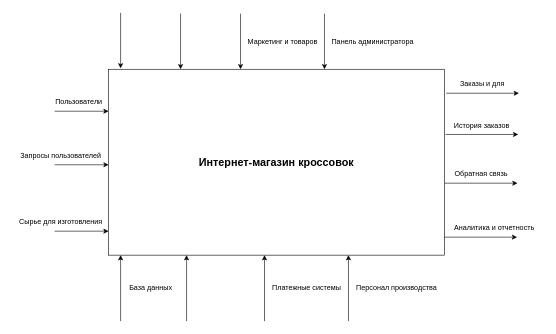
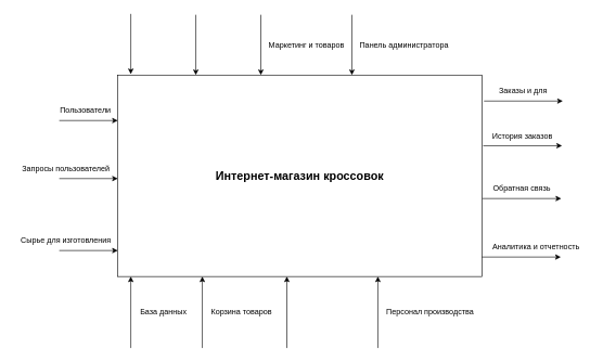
+ <mxCell id="26" value="Корзина товаров" style="text;html=1;align=center;verticalAlign=middle;resizable=0;points=[];autosize=1;strokeColor=none;fillColor=none;" vertex="1" parent="1"><mxGeometry x="310" y="465" width="120" height="30" as="geometry" /></mxCell>
- <mxCell id="28" value="Платежные системы" style="text;html=1;align=center;verticalAlign=middle;resizable=0;points=[];autosize=1;strokeColor=none;fillColor=none;" vertex="1" parent="1"><mxGeometry x="440" y="465" width="140" height="30" as="geometry" /></mxCell>
